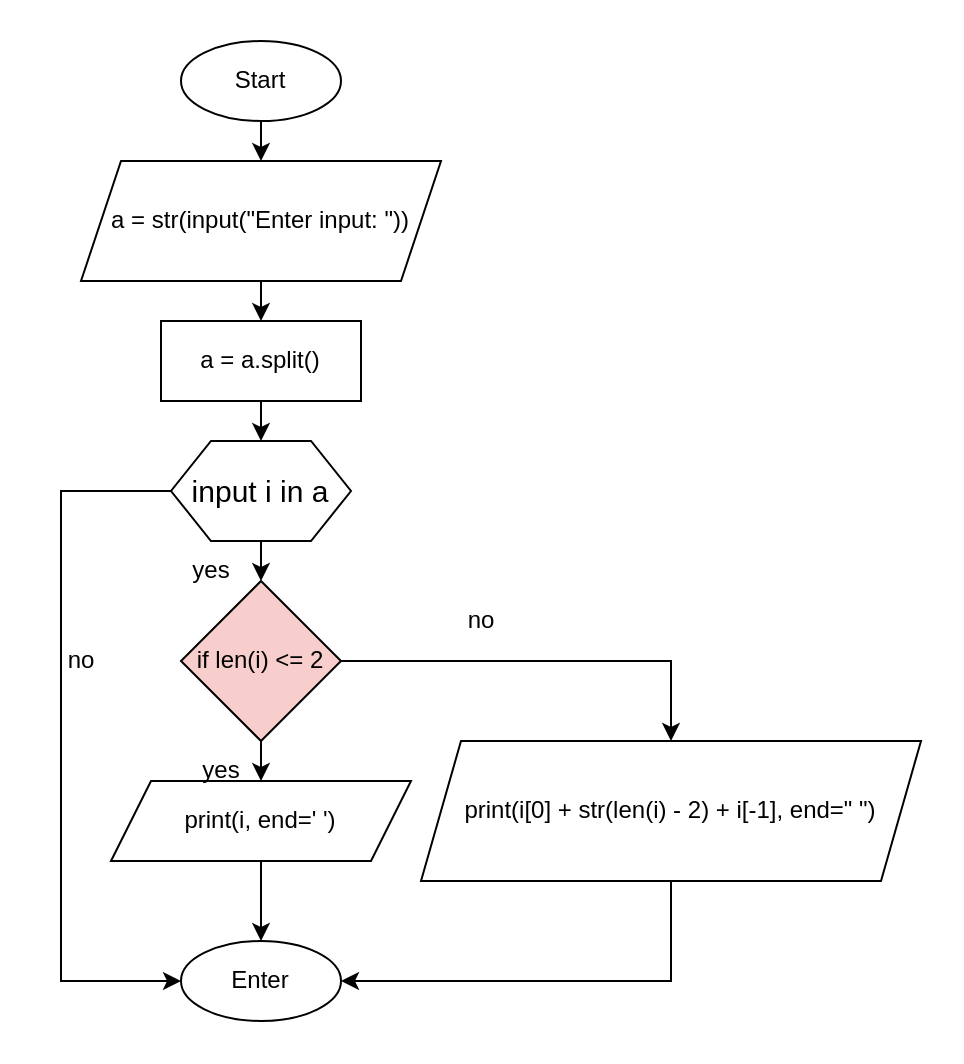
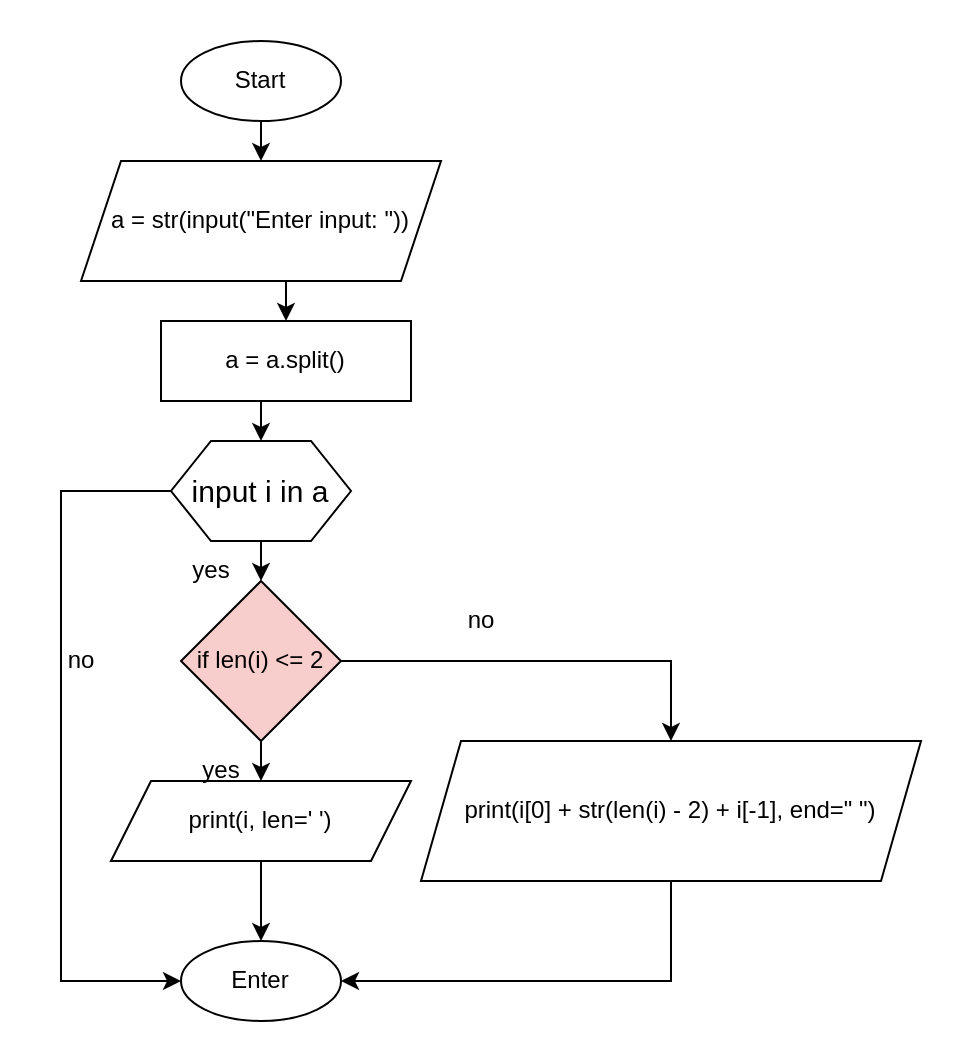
- <mxCell id="7" value="a = a.split()" style="rounded=0;whiteSpace=wrap;html=1;" parent="1" vertex="1"><mxGeometry x="80" y="160" width="100" height="40" as="geometry" /></mxCell>
+ <mxCell id="7" value="a = a.split()" style="rounded=0;whiteSpace=wrap;html=1;" parent="1" vertex="1"><mxGeometry x="80" y="160" width="125" height="40" as="geometry" /></mxCell>
- <mxCell id="15" value="print(i, end=' ')" style="shape=parallelogram;perimeter=parallelogramPerimeter;whiteSpace=wrap;html=1;fixedSize=1;" parent="1" vertex="1"><mxGeometry x="55" y="390" width="150" height="40" as="geometry" /></mxCell>
+ <mxCell id="15" value="print(i, len=' ')" style="shape=parallelogram;perimeter=parallelogramPerimeter;whiteSpace=wrap;html=1;fixedSize=1;" parent="1" vertex="1"><mxGeometry x="55" y="390" width="150" height="40" as="geometry" /></mxCell>
